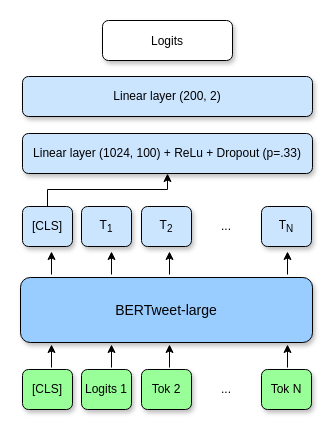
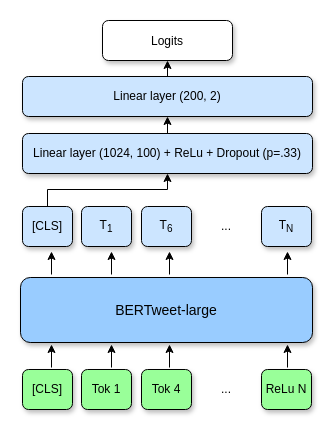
+ <mxCell id="26" value="" style="endArrow=classic;html=1;rounded=0;fontSize=14;strokeWidth=1;exitX=0.5;exitY=0;exitDx=0;exitDy=0;entryX=0.5;entryY=1;entryDx=0;entryDy=0;" parent="1" source="22" target="23" edge="1"><mxGeometry width="50" height="50" relative="1" as="geometry"><mxPoint x="168" y="75" as="sourcePoint" /><mxPoint x="168" y="52" as="targetPoint" /></mxGeometry></mxCell>
+ <mxCell id="25" value="" style="endArrow=classic;html=1;rounded=0;fontSize=14;strokeWidth=1;exitX=0.5;exitY=0;exitDx=0;exitDy=0;" parent="1" source="21" target="22" edge="1"><mxGeometry width="50" height="50" relative="1" as="geometry"><mxPoint x="168" y="139" as="sourcePoint" /><mxPoint x="168" y="109" as="targetPoint" /></mxGeometry></mxCell>
- <mxCell id="10" value="T&lt;sub&gt;2&lt;/sub&gt;" style="text;html=1;strokeColor=default;fillColor=#CCE5FF;align=center;verticalAlign=middle;whiteSpace=wrap;rounded=1;labelBackgroundColor=none;shadow=1;" parent="1" vertex="1"><mxGeometry x="141" y="206" width="50" height="40" as="geometry" /></mxCell>
+ <mxCell id="10" value="T&lt;sub&gt;6&lt;/sub&gt;" style="text;html=1;strokeColor=default;fillColor=#CCE5FF;align=center;verticalAlign=middle;whiteSpace=wrap;rounded=1;labelBackgroundColor=none;shadow=1;" parent="1" vertex="1"><mxGeometry x="141" y="206" width="50" height="40" as="geometry" /></mxCell>
- <mxCell id="3" value="Logits 1" style="text;html=1;strokeColor=default;fillColor=#99FF99;align=center;verticalAlign=middle;whiteSpace=wrap;rounded=1;labelBackgroundColor=none;shadow=1;" parent="1" vertex="1"><mxGeometry x="81" y="369" width="50" height="40" as="geometry" /></mxCell>
+ <mxCell id="3" value="Tok 1" style="text;html=1;strokeColor=default;fillColor=#99FF99;align=center;verticalAlign=middle;whiteSpace=wrap;rounded=1;labelBackgroundColor=none;shadow=1;" parent="1" vertex="1"><mxGeometry x="81" y="369" width="50" height="40" as="geometry" /></mxCell>
- <mxCell id="4" value="Tok 2" style="text;html=1;strokeColor=default;fillColor=#99FF99;align=center;verticalAlign=middle;whiteSpace=wrap;rounded=1;labelBackgroundColor=none;shadow=1;" parent="1" vertex="1"><mxGeometry x="141" y="369" width="50" height="40" as="geometry" /></mxCell>
+ <mxCell id="4" value="Tok 4" style="text;html=1;strokeColor=default;fillColor=#99FF99;align=center;verticalAlign=middle;whiteSpace=wrap;rounded=1;labelBackgroundColor=none;shadow=1;" parent="1" vertex="1"><mxGeometry x="141" y="369" width="50" height="40" as="geometry" /></mxCell>
- <mxCell id="5" value="Tok N" style="text;html=1;strokeColor=default;fillColor=#99FF99;align=center;verticalAlign=middle;whiteSpace=wrap;rounded=1;labelBackgroundColor=none;shadow=1;" parent="1" vertex="1"><mxGeometry x="261" y="369" width="50" height="40" as="geometry" /></mxCell>
+ <mxCell id="5" value="ReLu N" style="text;html=1;strokeColor=default;fillColor=#99FF99;align=center;verticalAlign=middle;whiteSpace=wrap;rounded=1;labelBackgroundColor=none;shadow=1;" parent="1" vertex="1"><mxGeometry x="261" y="369" width="50" height="40" as="geometry" /></mxCell>
